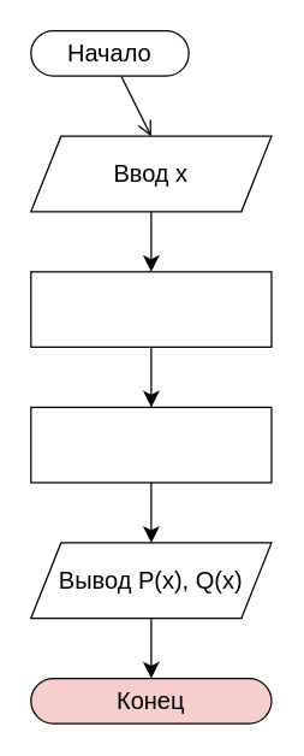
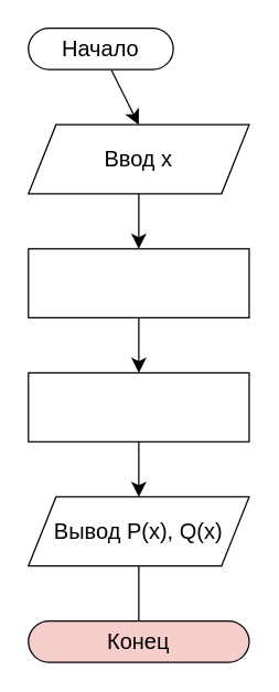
- <mxCell id="2" style="edgeStyle=none;curved=1;rounded=0;orthogonalLoop=1;jettySize=auto;html=1;entryX=0.5;entryY=0;entryDx=0;entryDy=0;fontSize=12;startSize=8;endSize=8;endArrow=open;" edge="1" parent="1" source="3" target="5"><mxGeometry relative="1" as="geometry" /></mxCell>
+ <mxCell id="2" style="edgeStyle=none;curved=1;rounded=0;orthogonalLoop=1;jettySize=auto;html=1;entryX=0.5;entryY=0;entryDx=0;entryDy=0;fontSize=12;startSize=8;endSize=8;" edge="1" parent="1" source="3" target="5"><mxGeometry relative="1" as="geometry" /></mxCell>
- <mxCell id="10" style="edgeStyle=none;curved=1;rounded=0;orthogonalLoop=1;jettySize=auto;html=1;entryX=0.5;entryY=0;entryDx=0;entryDy=0;fontSize=12;startSize=8;endSize=8;" edge="1" parent="1" source="11" target="12"><mxGeometry relative="1" as="geometry" /></mxCell>
+ <mxCell id="10" style="edgeStyle=none;curved=1;rounded=0;orthogonalLoop=1;jettySize=auto;html=1;entryX=0.5;entryY=0;entryDx=0;entryDy=0;fontSize=12;startSize=8;endSize=8;endArrow=none;" edge="1" parent="1" source="11" target="12"><mxGeometry relative="1" as="geometry" /></mxCell>
